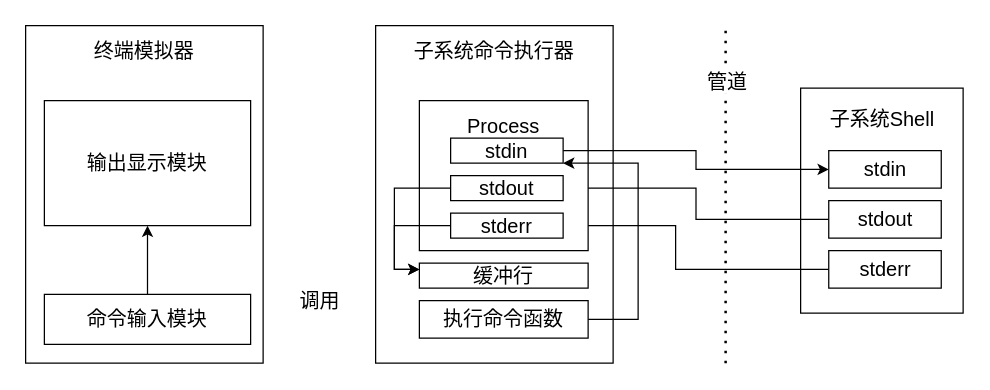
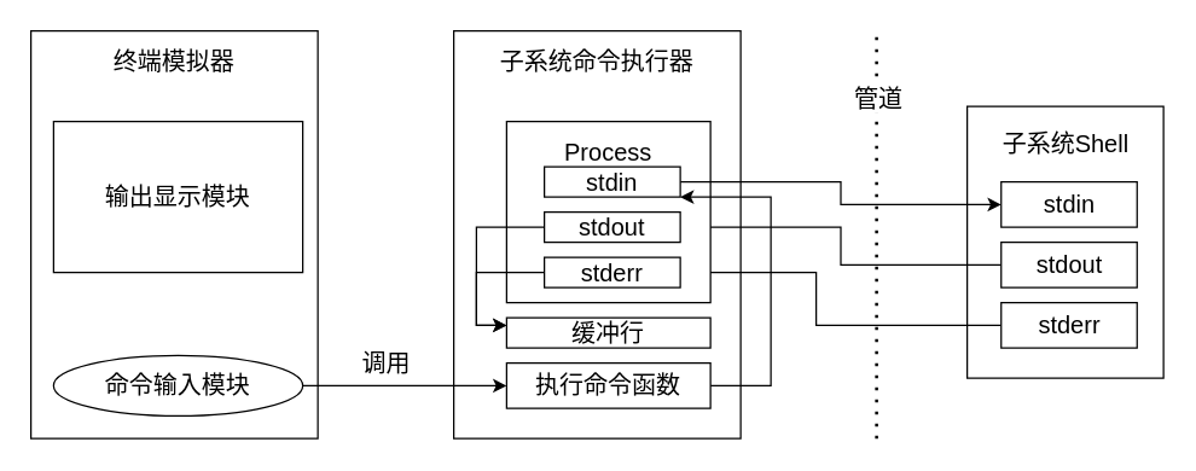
- <mxCell id="14" style="edgeStyle=orthogonalEdgeStyle;rounded=0;orthogonalLoop=1;jettySize=auto;html=1;fontSize=16;" edge="1" parent="1" source="15" target="13"><mxGeometry relative="1" as="geometry" /></mxCell>
+ <mxCell id="14" style="edgeStyle=orthogonalEdgeStyle;rounded=0;orthogonalLoop=1;jettySize=auto;html=1;entryX=0;entryY=0.5;entryDx=0;entryDy=0;fontSize=16;" edge="1" parent="1" source="15" target="26"><mxGeometry relative="1" as="geometry" /></mxCell>
- <mxCell id="15" value="命令输入模块" style="rounded=0;whiteSpace=wrap;html=1;fontSize=16;" vertex="1" parent="1"><mxGeometry x="35" y="235" width="165" height="40" as="geometry" /></mxCell>
+ <mxCell id="15" value="命令输入模块" style="ellipse;whiteSpace=wrap;html=1;fontSize=16;" vertex="1" parent="1"><mxGeometry x="35" y="235" width="165" height="40" as="geometry" /></mxCell>
